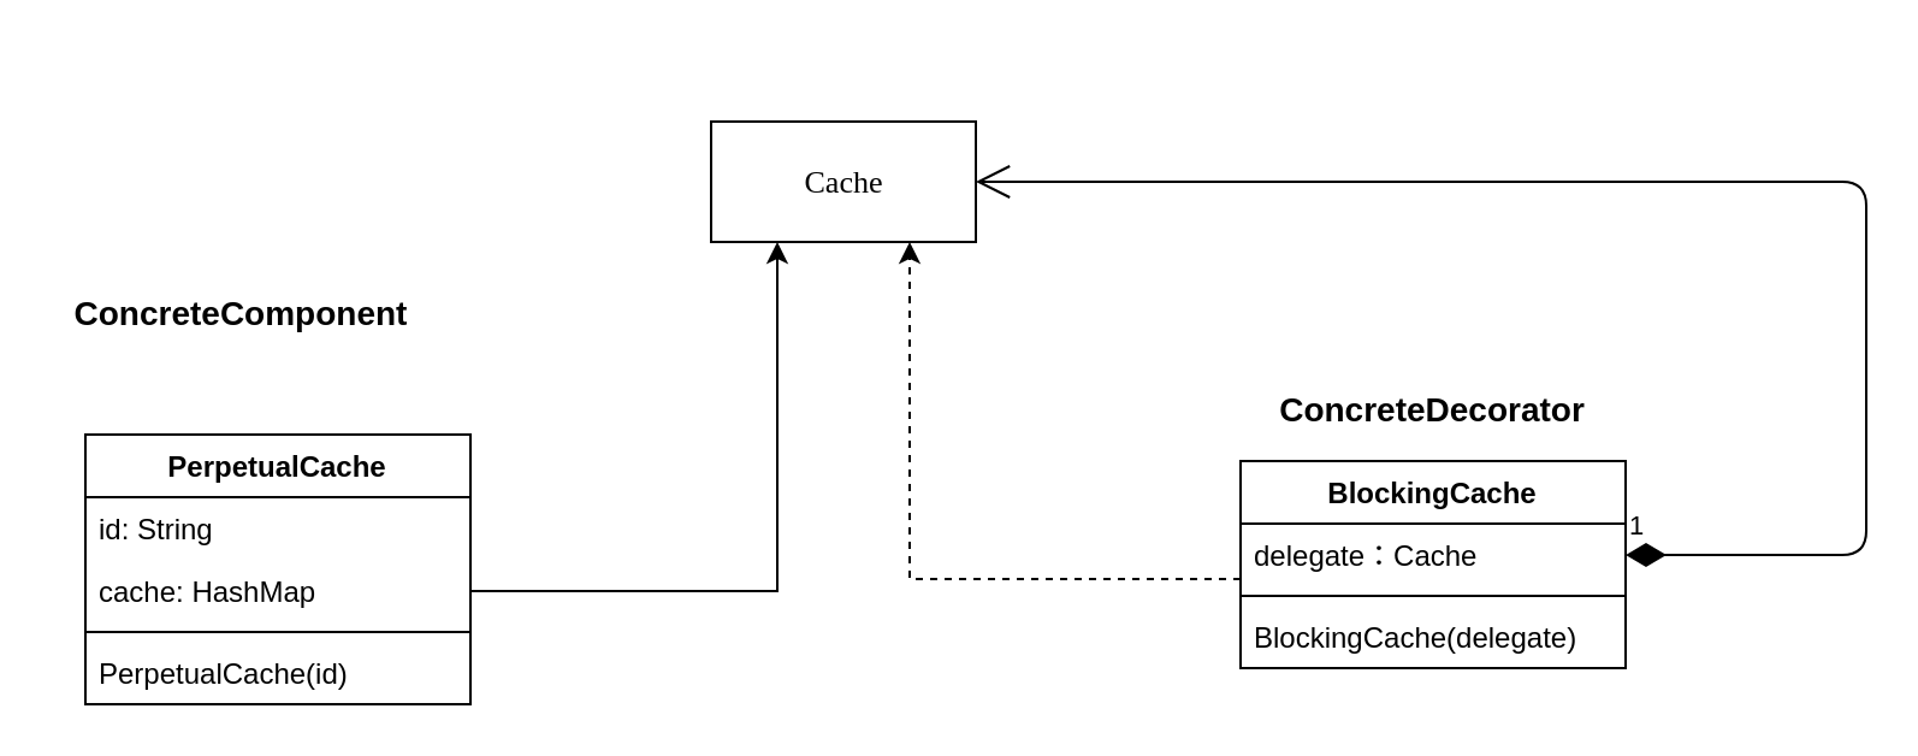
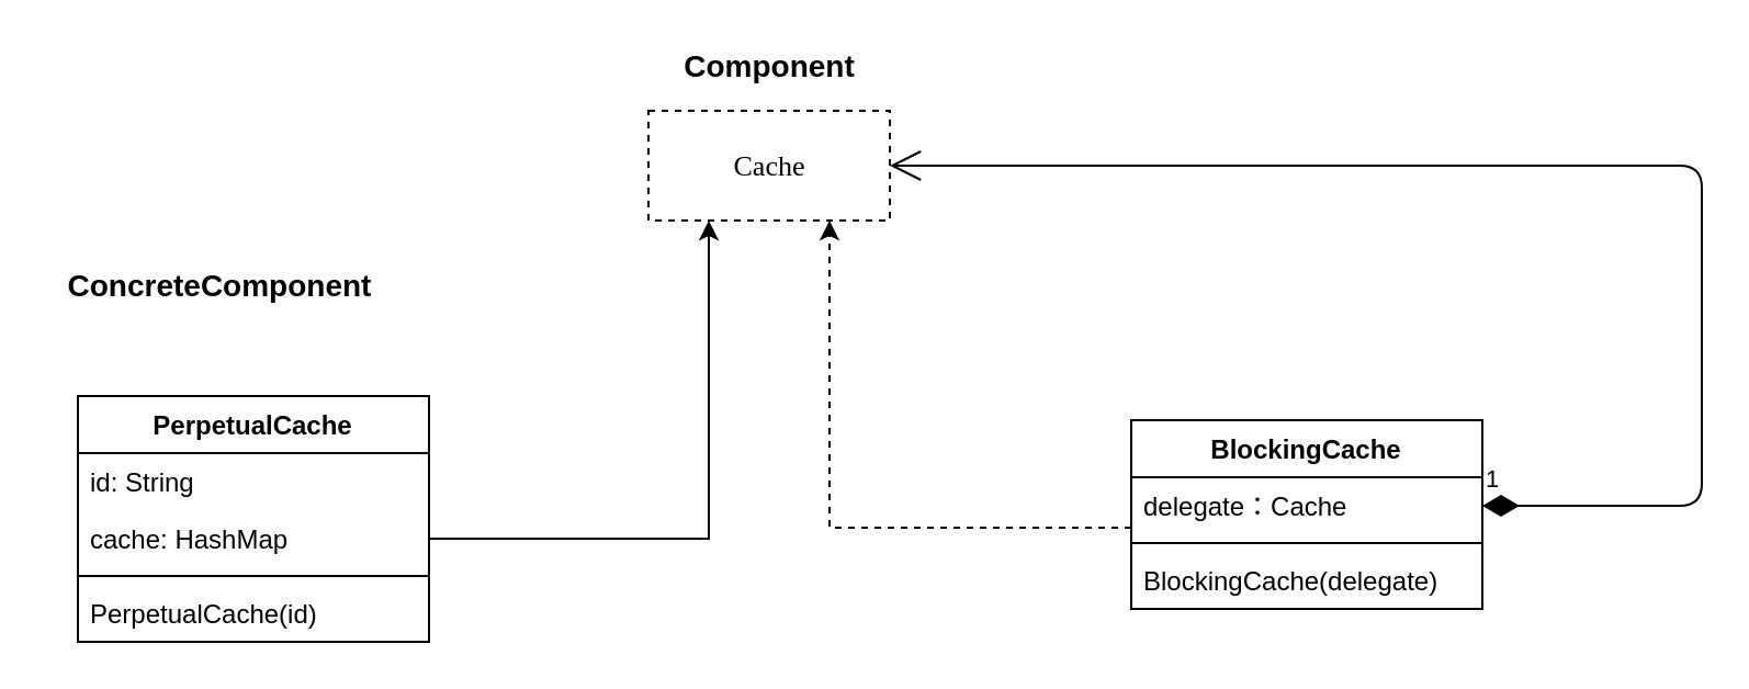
+ <mxCell id="15" value="&lt;b&gt;&lt;font style=&quot;font-size: 14px&quot;&gt;Component&lt;/font&gt;&lt;/b&gt;" style="text;html=1;strokeColor=none;fillColor=none;align=center;verticalAlign=middle;whiteSpace=wrap;rounded=0;" parent="1" vertex="1"><mxGeometry x="312.5" y="20" width="75" height="20" as="geometry" /></mxCell>
- <mxCell id="2" value="&lt;pre style=&quot;background-color: rgb(255 , 255 , 255) ; font-family: &amp;#34;consolas&amp;#34; ; font-size: 9.8pt&quot;&gt;Cache&lt;/pre&gt;" style="html=1;" parent="1" vertex="1"><mxGeometry x="295" y="50" width="110" height="50" as="geometry" /></mxCell>
+ <mxCell id="2" value="&lt;pre style=&quot;background-color: rgb(255 , 255 , 255) ; font-family: &amp;#34;consolas&amp;#34; ; font-size: 9.8pt&quot;&gt;Cache&lt;/pre&gt;" style="html=1;dashed=1;" parent="1" vertex="1"><mxGeometry x="295" y="50" width="110" height="50" as="geometry" /></mxCell>
- <mxCell id="17" value="&lt;font style=&quot;font-size: 14px&quot;&gt;&lt;b&gt;ConcreteDecorator&lt;/b&gt;&lt;/font&gt;" style="text;html=1;strokeColor=none;fillColor=none;align=center;verticalAlign=middle;whiteSpace=wrap;rounded=0;" parent="1" vertex="1"><mxGeometry x="530" y="160" width="130" height="20" as="geometry" /></mxCell>
